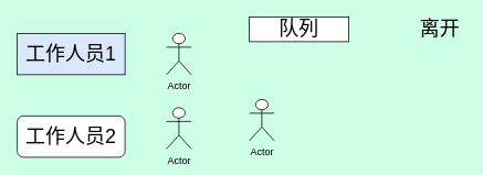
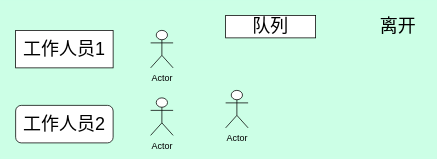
- <mxCell id="3" value="&lt;font style=&quot;font-size: 24px;&quot;&gt;工作人员1&lt;/font&gt;" style="rounded=0;whiteSpace=wrap;html=1;fillColor=#dae8fc;" parent="1" vertex="1"><mxGeometry x="20" y="40" width="130" height="50" as="geometry" /></mxCell>
+ <mxCell id="3" value="&lt;font style=&quot;font-size: 24px;&quot;&gt;工作人员1&lt;/font&gt;" style="rounded=0;whiteSpace=wrap;html=1;" parent="1" vertex="1"><mxGeometry x="20" y="40" width="130" height="50" as="geometry" /></mxCell>
